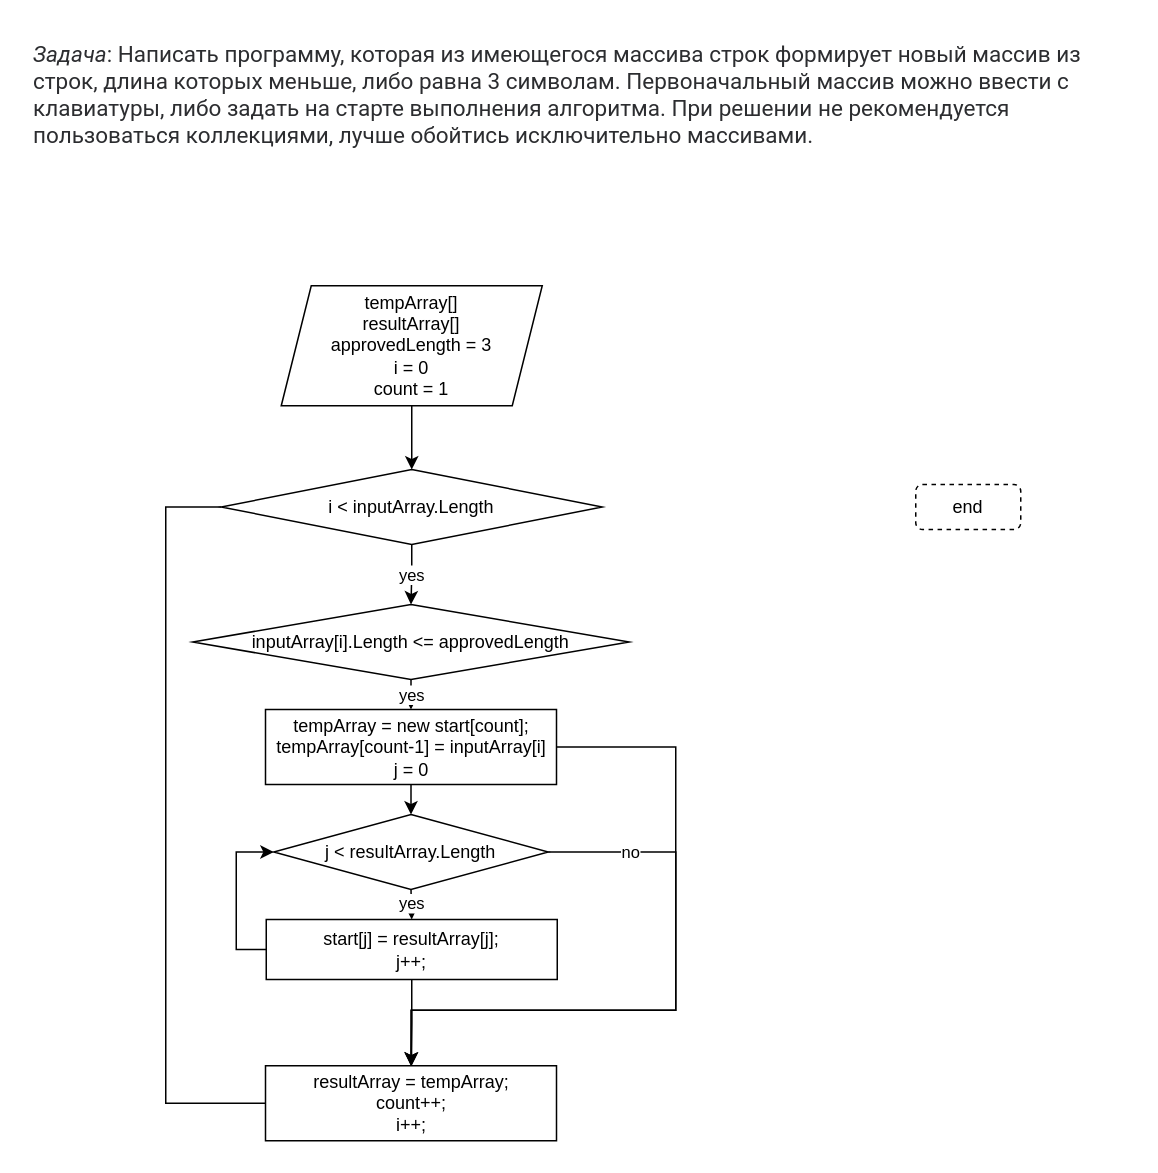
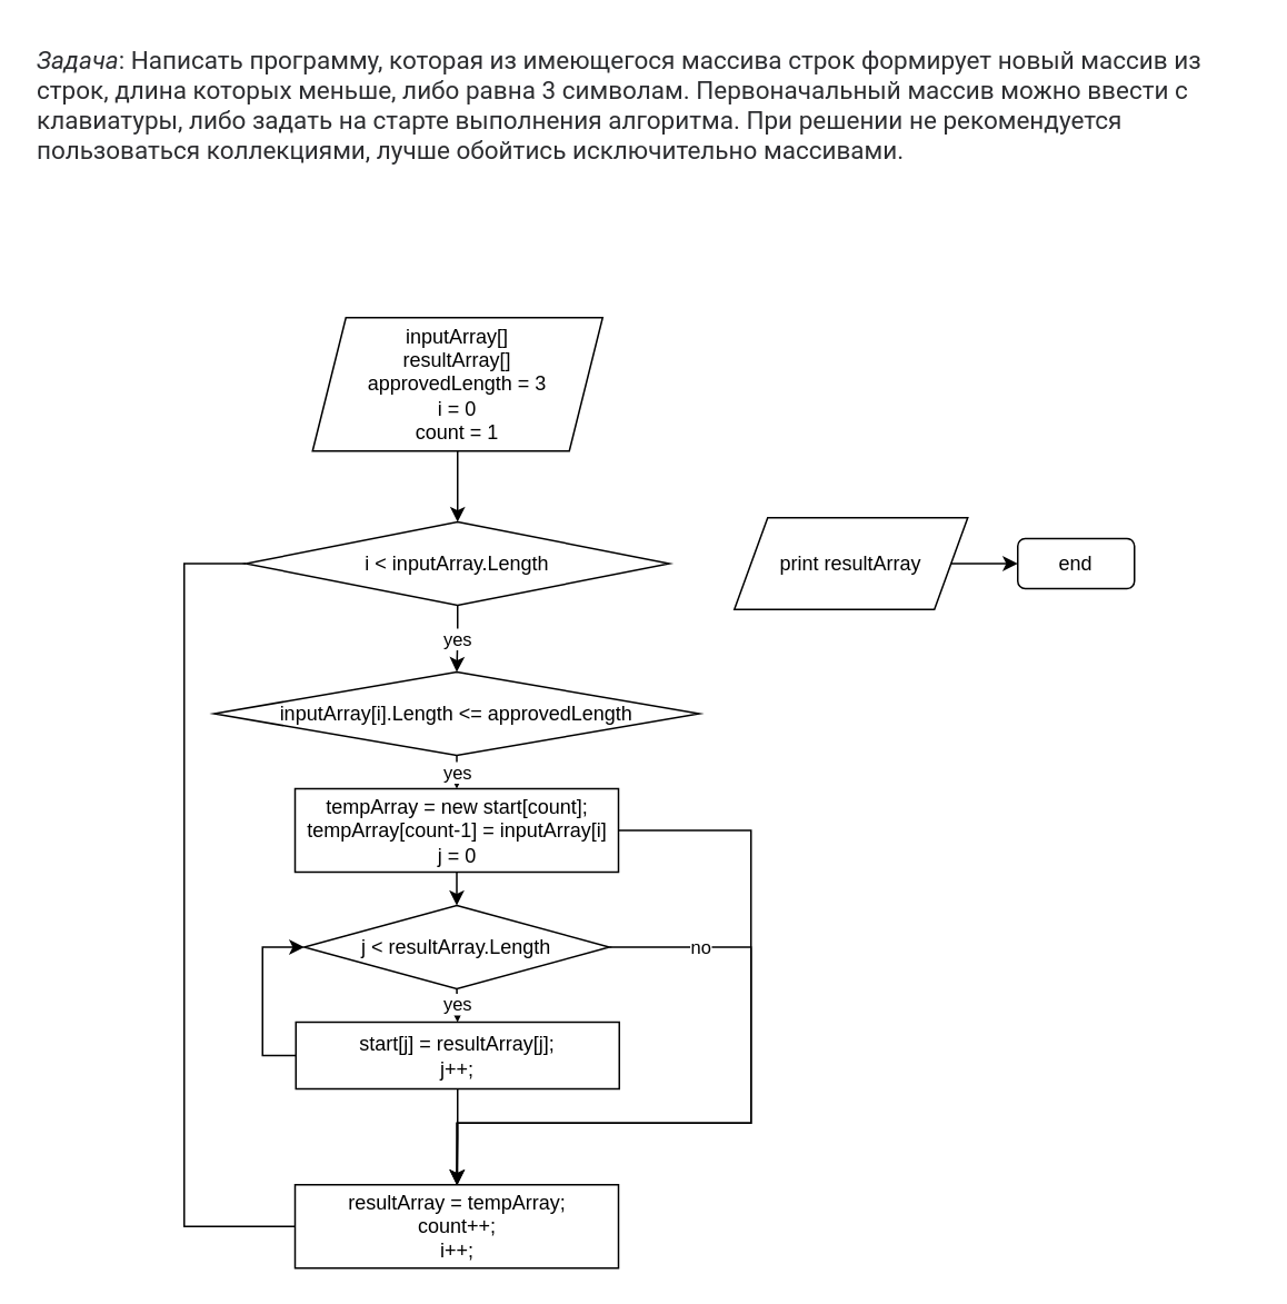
- <mxCell id="4" value="tempArray[]&lt;br&gt;resultArray[]&lt;br&gt;approvedLength = 3&lt;br&gt;i = 0&lt;br&gt;count = 1" style="shape=parallelogram;perimeter=parallelogramPerimeter;whiteSpace=wrap;html=1;fixedSize=1;" vertex="1" parent="1"><mxGeometry x="187" y="190" width="174" height="80" as="geometry" /></mxCell>
+ <mxCell id="4" value="inputArray[]&lt;br&gt;resultArray[]&lt;br&gt;approvedLength = 3&lt;br&gt;i = 0&lt;br&gt;count = 1" style="shape=parallelogram;perimeter=parallelogramPerimeter;whiteSpace=wrap;html=1;fixedSize=1;" vertex="1" parent="1"><mxGeometry x="187" y="190" width="174" height="80" as="geometry" /></mxCell>
+ <mxCell id="21" value="print resultArray" style="shape=parallelogram;perimeter=parallelogramPerimeter;whiteSpace=wrap;html=1;fixedSize=1;" vertex="1" parent="1"><mxGeometry x="440" y="310" width="140" height="55" as="geometry" /></mxCell>
+ <mxCell id="20" style="edgeStyle=orthogonalEdgeStyle;rounded=0;orthogonalLoop=1;jettySize=auto;html=1;exitX=1;exitY=0.5;exitDx=0;exitDy=0;" edge="1" parent="1" source="21" target="22"><mxGeometry relative="1" as="geometry"><mxPoint x="560" y="337.5" as="sourcePoint" /></mxGeometry></mxCell>
- <mxCell id="22" value="end" style="rounded=1;whiteSpace=wrap;html=1;dashed=1;" vertex="1" parent="1"><mxGeometry x="610" y="322.5" width="70" height="30" as="geometry" /></mxCell>
+ <mxCell id="22" value="end" style="rounded=1;whiteSpace=wrap;html=1;" vertex="1" parent="1"><mxGeometry x="610" y="322.5" width="70" height="30" as="geometry" /></mxCell>
